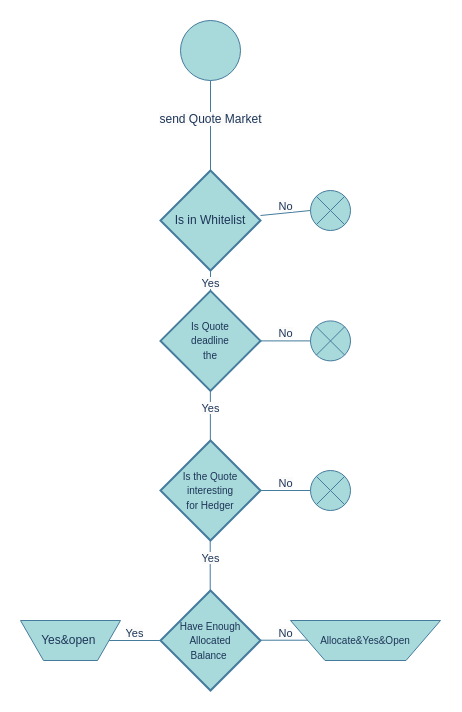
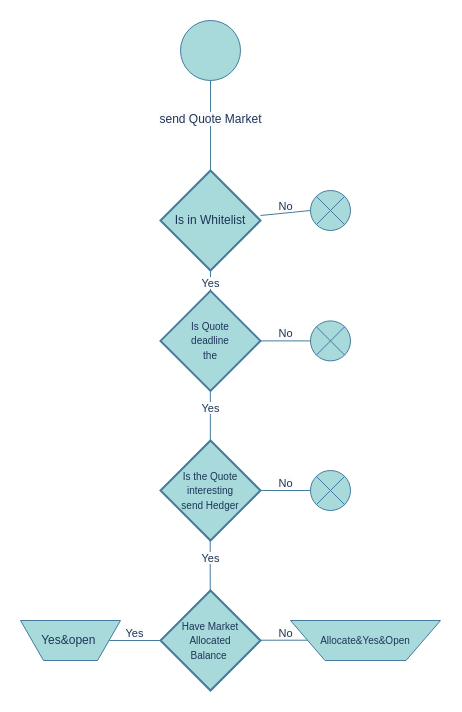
- <mxCell id="8" value="&lt;font style=&quot;font-size: 10px;&quot;&gt;Is the Quote &lt;br&gt;interesting&lt;br&gt;for Hedger&lt;/font&gt;" style="strokeWidth=2;html=1;shape=mxgraph.flowchart.decision;whiteSpace=wrap;labelBackgroundColor=none;fillColor=#A8DADC;strokeColor=#457B9D;fontColor=#1D3557;" parent="1" vertex="1"><mxGeometry x="160" y="440" width="100" height="100" as="geometry" /></mxCell>
+ <mxCell id="8" value="&lt;font style=&quot;font-size: 10px;&quot;&gt;Is the Quote &lt;br&gt;interesting&lt;br&gt;send Hedger&lt;/font&gt;" style="strokeWidth=2;html=1;shape=mxgraph.flowchart.decision;whiteSpace=wrap;labelBackgroundColor=none;fillColor=#A8DADC;strokeColor=#457B9D;fontColor=#1D3557;" parent="1" vertex="1"><mxGeometry x="160" y="440" width="100" height="100" as="geometry" /></mxCell>
- <mxCell id="12" value="&lt;font style=&quot;font-size: 10px;&quot;&gt;Have Enough Allocated &lt;br&gt;Balance&amp;nbsp;&lt;/font&gt;" style="strokeWidth=2;html=1;shape=mxgraph.flowchart.decision;whiteSpace=wrap;fillColor=#A8DADC;strokeColor=#457B9D;labelBackgroundColor=none;fontColor=#1D3557;" parent="1" vertex="1"><mxGeometry x="160" y="590" width="100" height="100" as="geometry" /></mxCell>
+ <mxCell id="12" value="&lt;font style=&quot;font-size: 10px;&quot;&gt;Have Market Allocated &lt;br&gt;Balance&amp;nbsp;&lt;/font&gt;" style="strokeWidth=2;html=1;shape=mxgraph.flowchart.decision;whiteSpace=wrap;fillColor=#A8DADC;strokeColor=#457B9D;labelBackgroundColor=none;fontColor=#1D3557;" parent="1" vertex="1"><mxGeometry x="160" y="590" width="100" height="100" as="geometry" /></mxCell>
